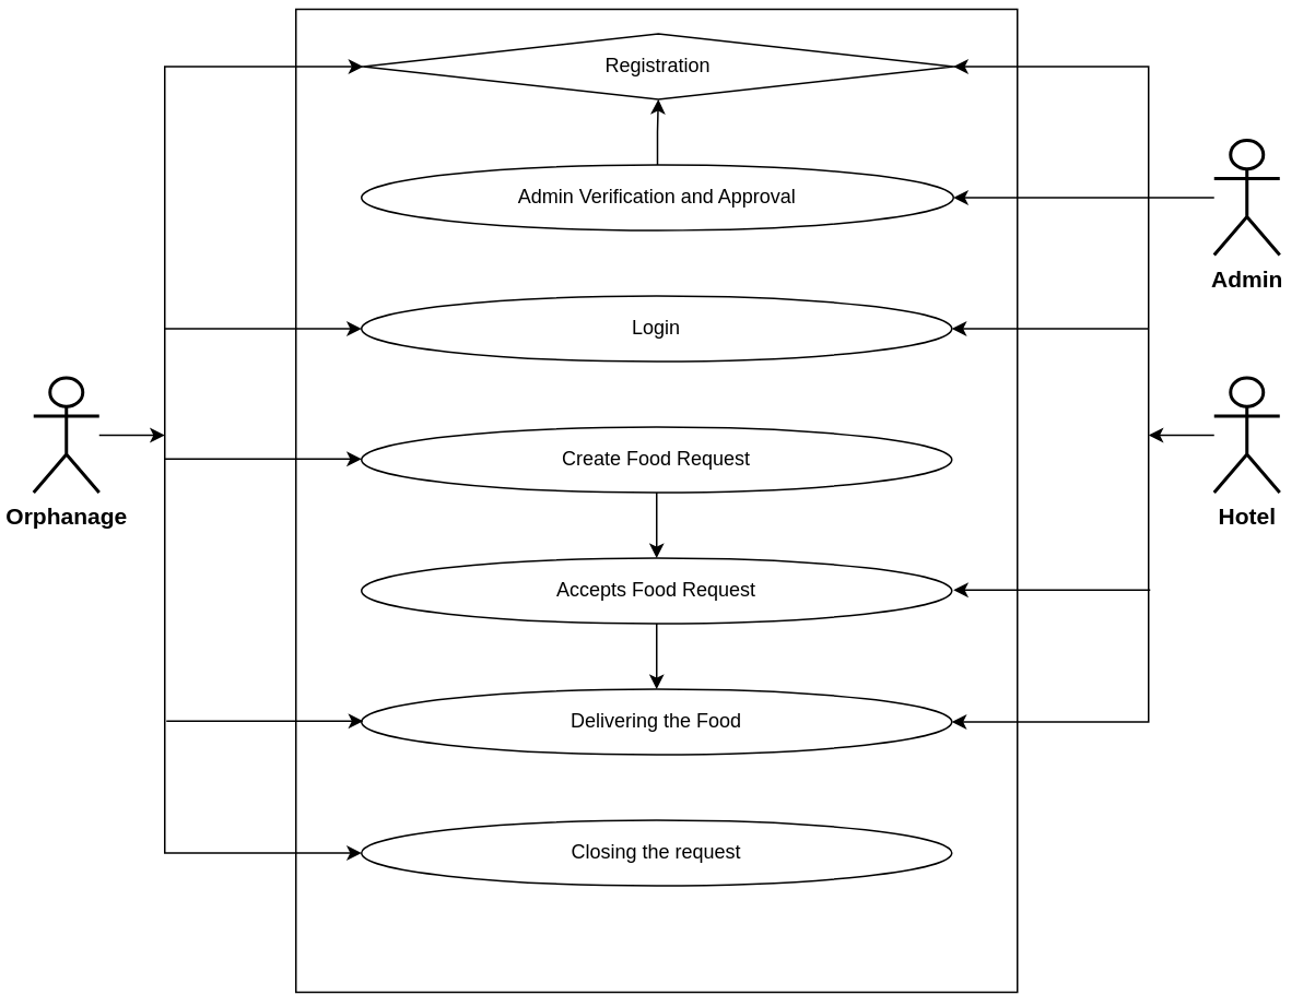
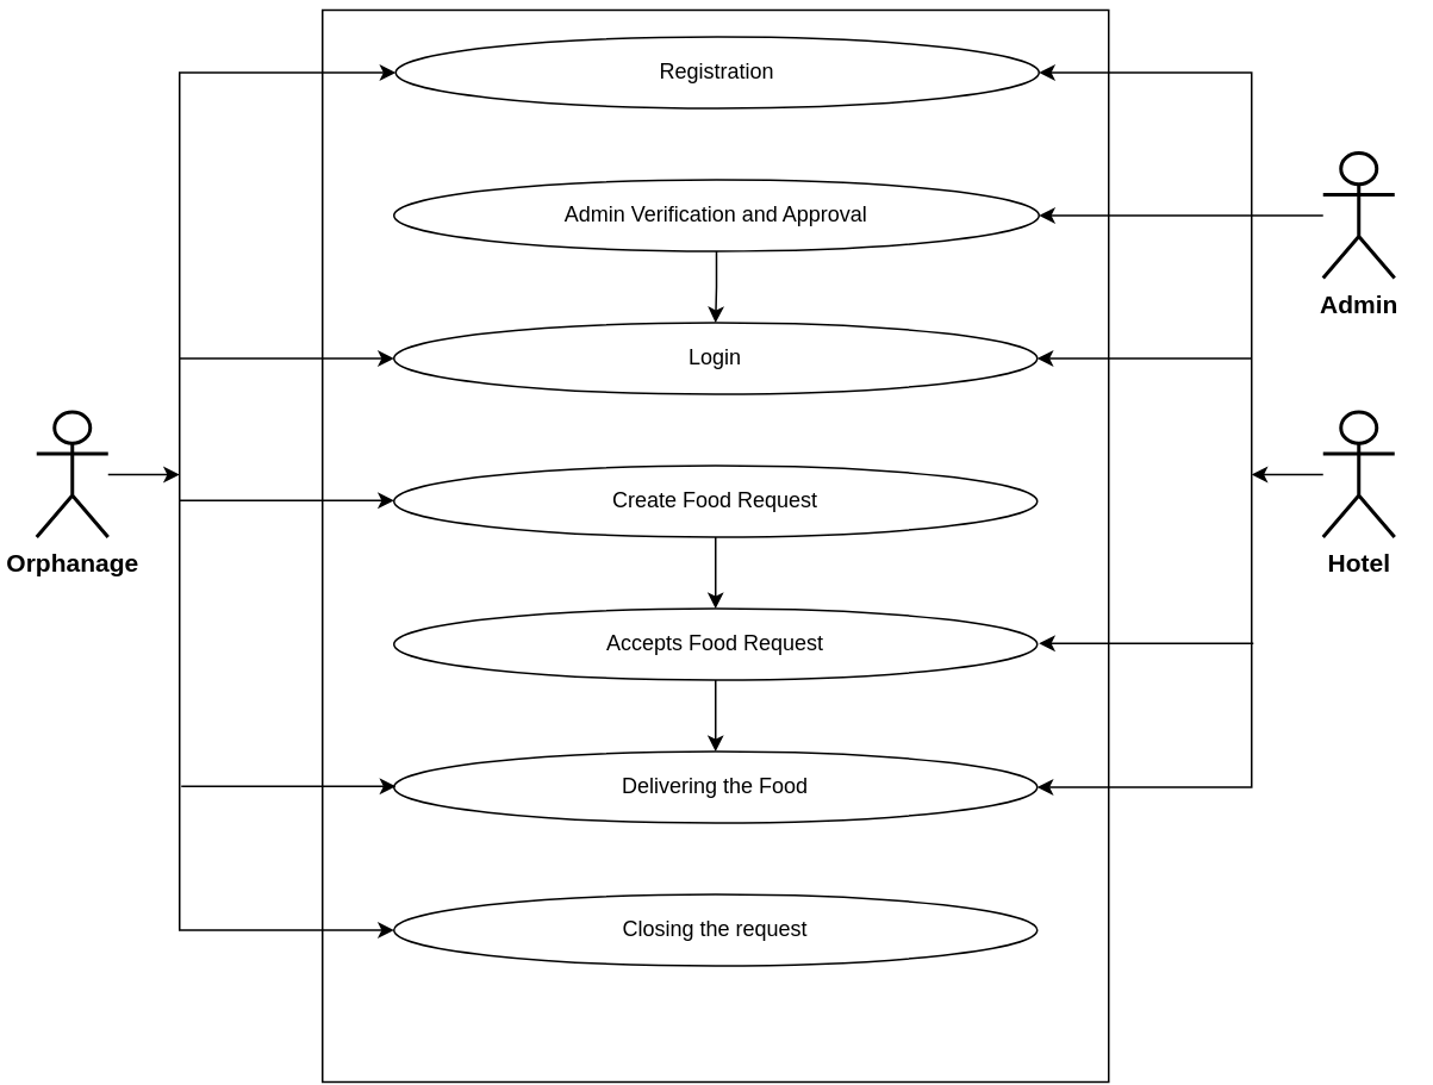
- <mxCell id="9" value="Registration" style="rhombus;whiteSpace=wrap;html=1;" vertex="1" parent="1"><mxGeometry x="221" y="20" width="360" height="40" as="geometry" /></mxCell>
+ <mxCell id="9" value="Registration" style="ellipse;whiteSpace=wrap;html=1;" vertex="1" parent="1"><mxGeometry x="221" y="20" width="360" height="40" as="geometry" /></mxCell>
- <mxCell id="10" style="edgeStyle=orthogonalEdgeStyle;rounded=0;orthogonalLoop=1;jettySize=auto;html=1;" edge="1" parent="1" source="11" target="9"><mxGeometry relative="1" as="geometry" /></mxCell>
+ <mxCell id="10" style="edgeStyle=orthogonalEdgeStyle;rounded=0;orthogonalLoop=1;jettySize=auto;html=1;" edge="1" parent="1" source="11" target="12"><mxGeometry relative="1" as="geometry" /></mxCell>
